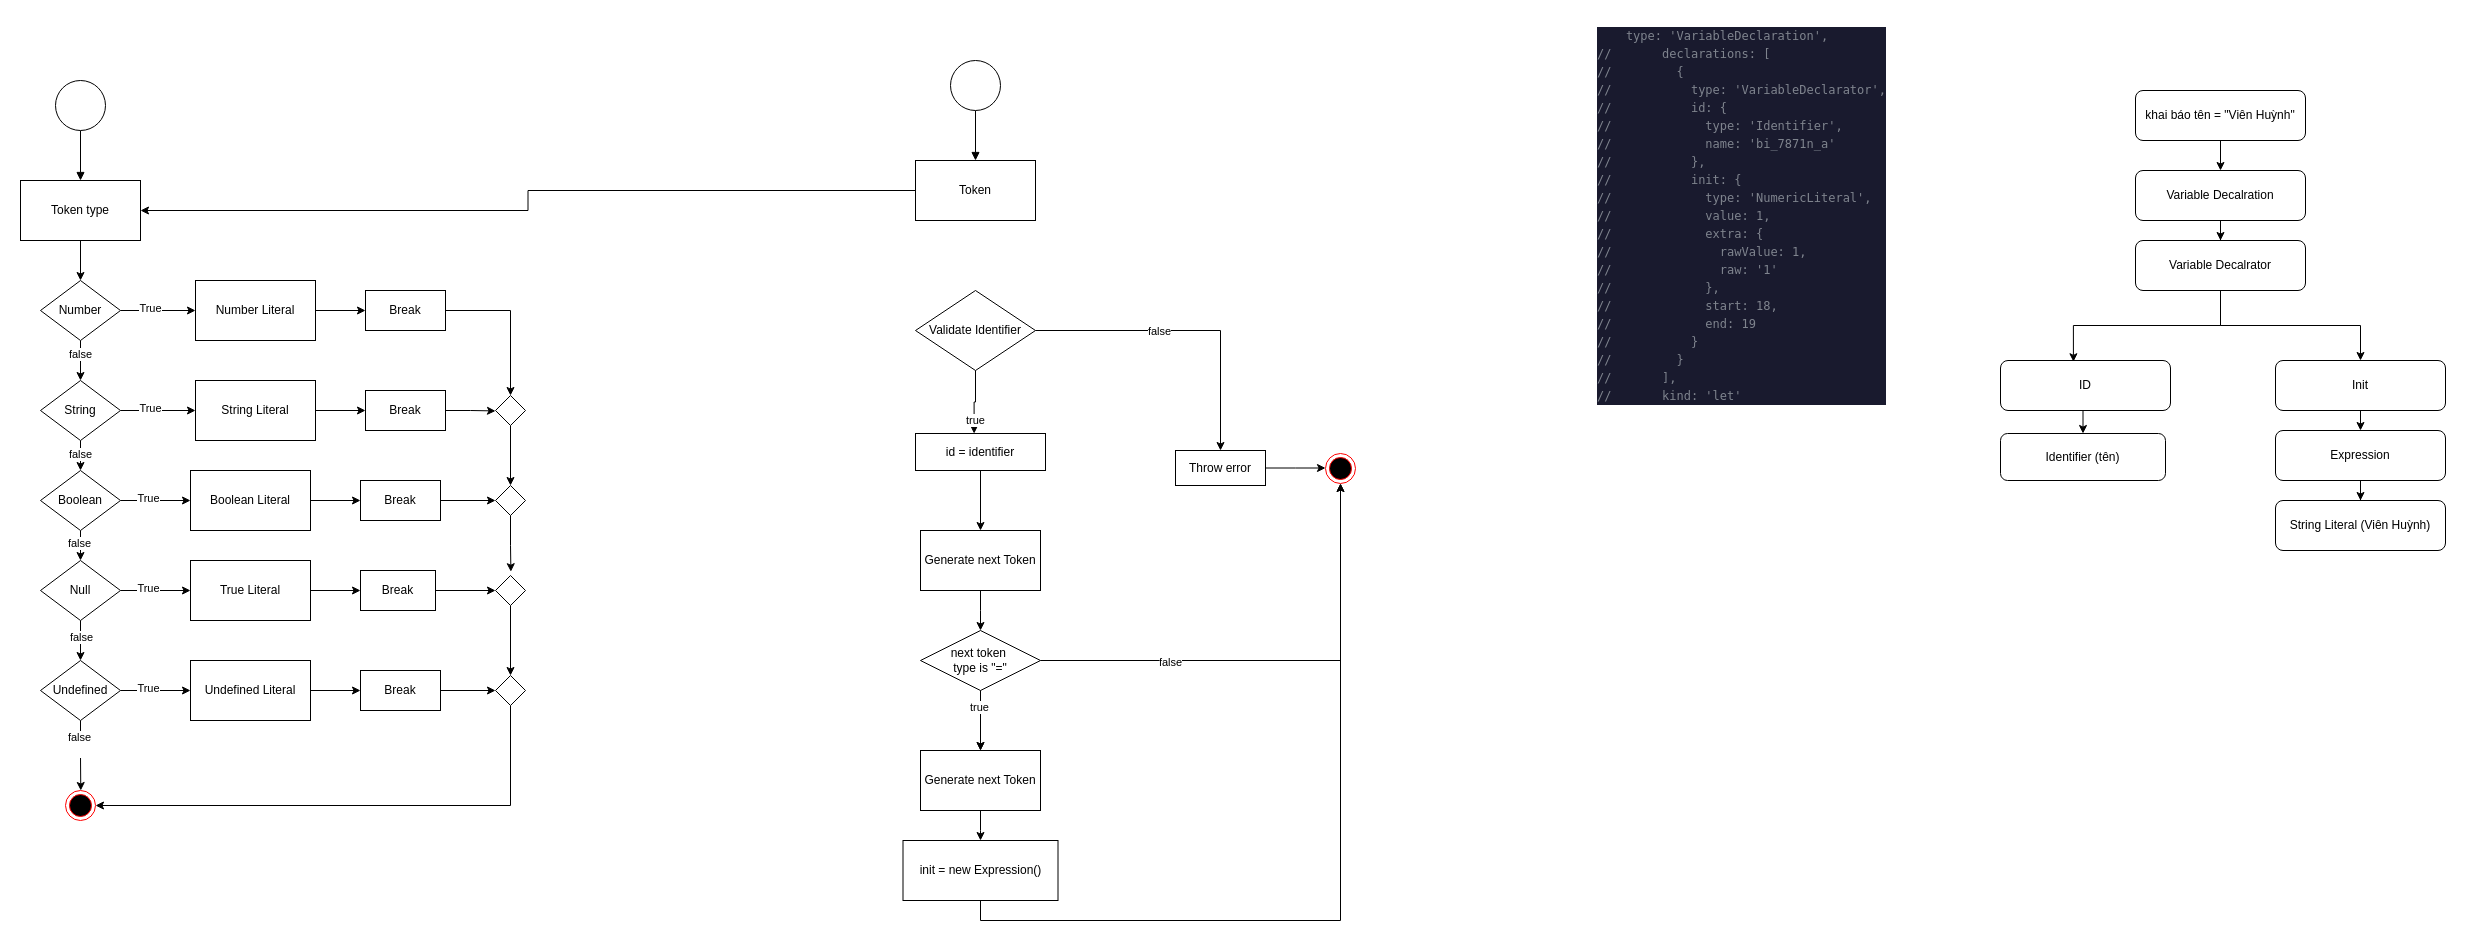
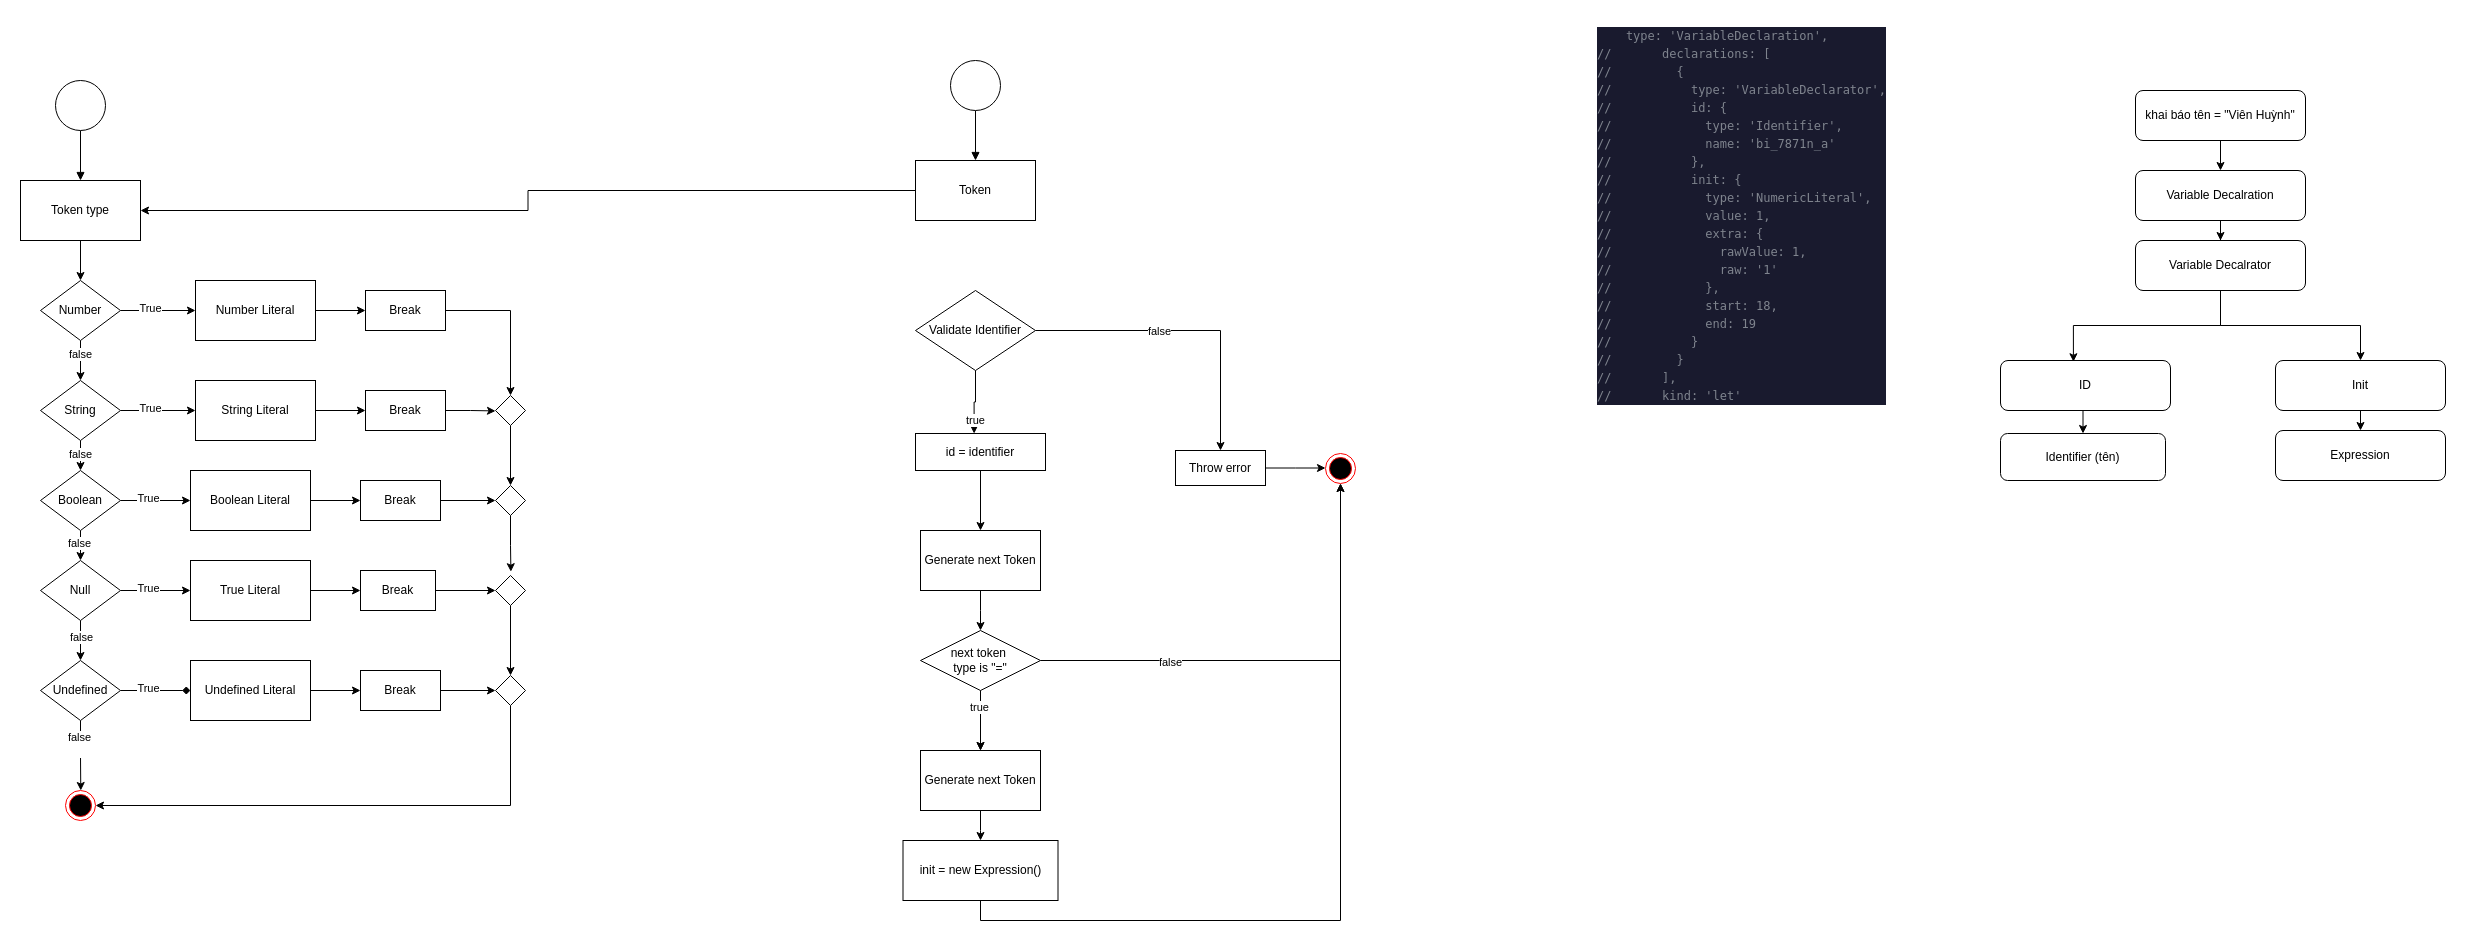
- <mxCell id="95" style="edgeStyle=orthogonalEdgeStyle;rounded=0;orthogonalLoop=1;jettySize=auto;html=1;entryX=0.5;entryY=0;entryDx=0;entryDy=0;" parent="1" source="96" target="101" edge="1"><mxGeometry relative="1" as="geometry" /></mxCell>
- <mxCell id="101" value="String Literal (Viên Huỳnh)" style="rounded=1;whiteSpace=wrap;html=1;" parent="1" vertex="1"><mxGeometry x="2275" y="500" width="170" height="50" as="geometry" /></mxCell>
- <mxCell id="42" style="edgeStyle=orthogonalEdgeStyle;rounded=0;orthogonalLoop=1;jettySize=auto;html=1;entryX=0;entryY=0.5;entryDx=0;entryDy=0;" parent="1" source="46" target="48" edge="1"><mxGeometry relative="1" as="geometry"><mxPoint x="180" y="690" as="targetPoint" /></mxGeometry></mxCell>
+ <mxCell id="42" style="edgeStyle=orthogonalEdgeStyle;rounded=0;orthogonalLoop=1;jettySize=auto;html=1;entryX=0;entryY=0.5;entryDx=0;entryDy=0;endArrow=diamond;" parent="1" source="46" target="48" edge="1"><mxGeometry relative="1" as="geometry"><mxPoint x="180" y="690" as="targetPoint" /></mxGeometry></mxCell>
